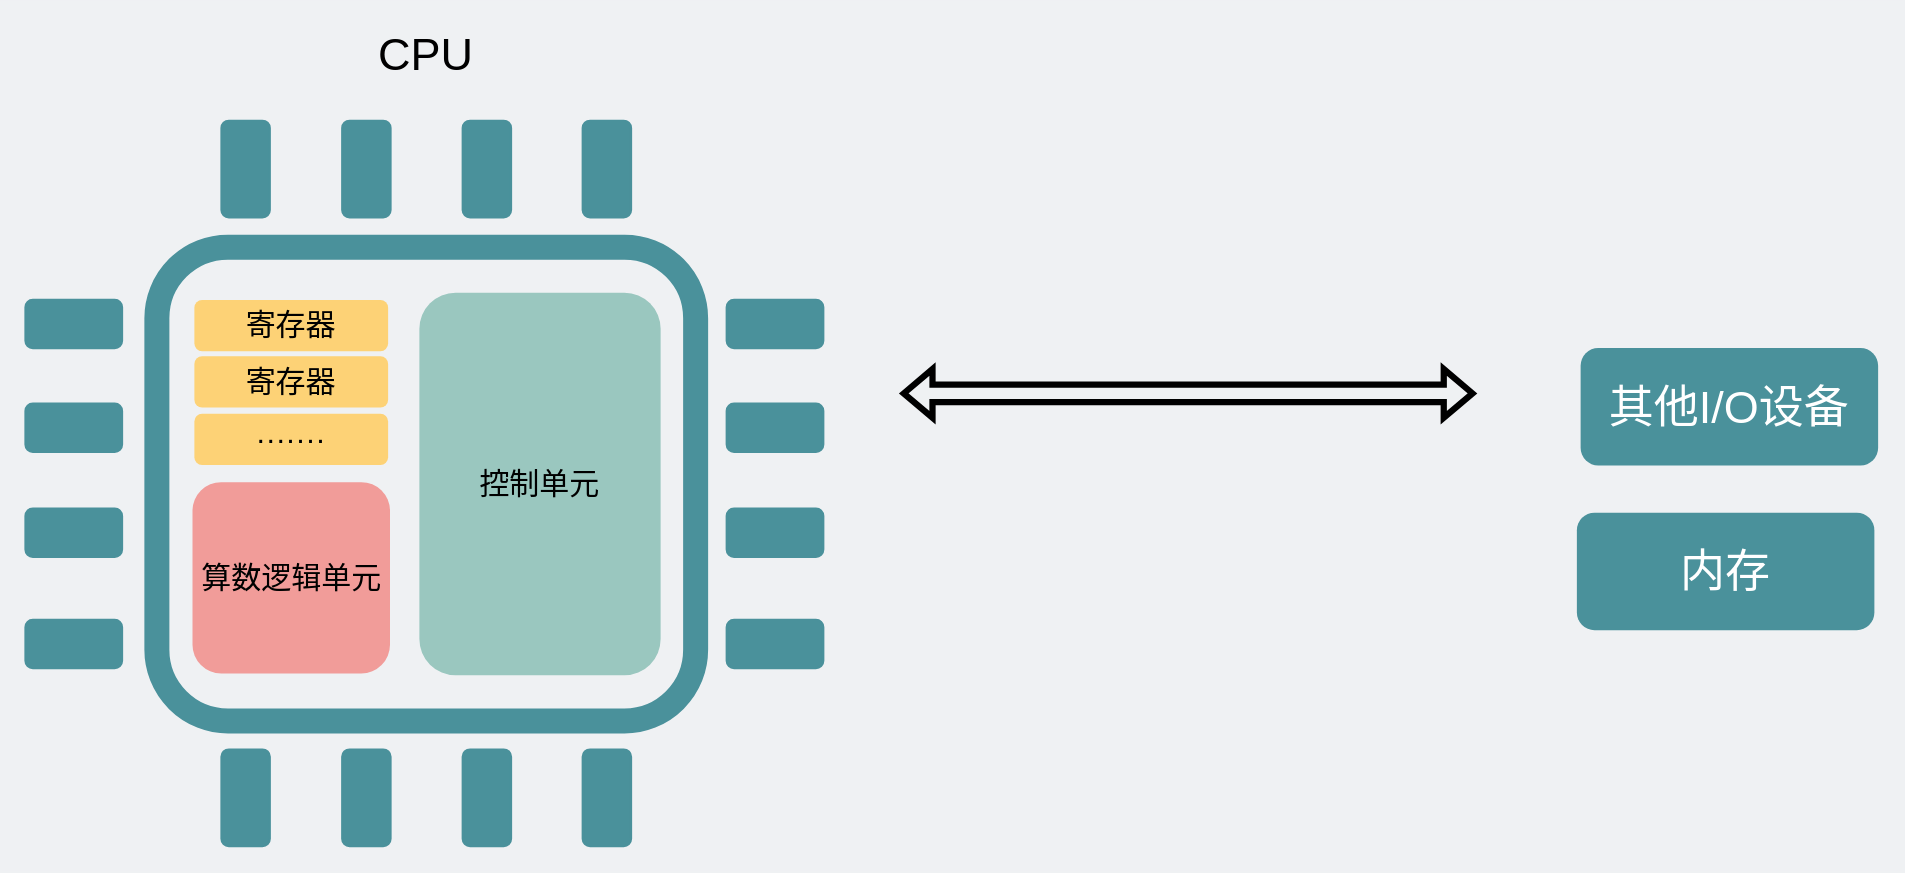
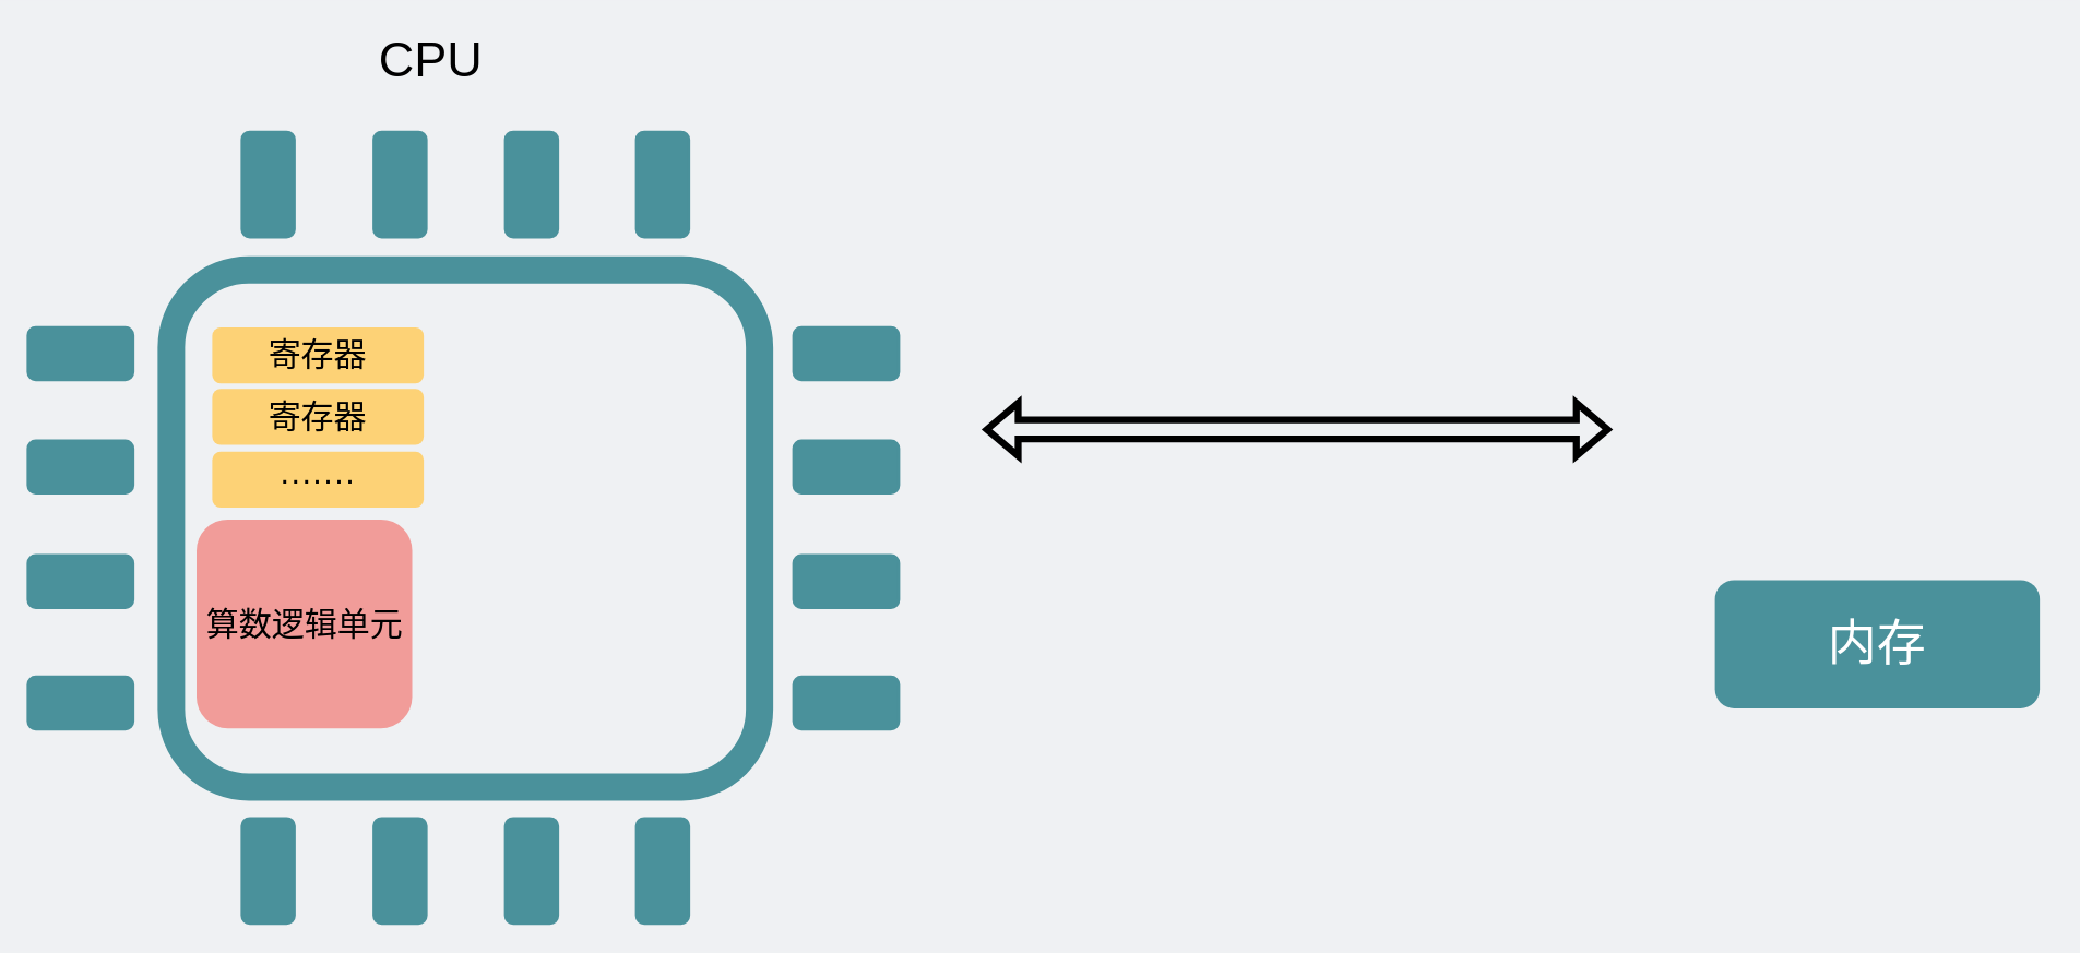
- <mxCell id="24" value="&lt;font style=&quot;font-size: 36px&quot; color=&quot;#000000&quot;&gt;CPU&lt;/font&gt;" style="text;html=1;strokeColor=none;fillColor=none;align=center;verticalAlign=middle;whiteSpace=wrap;rounded=0;fontSize=24;fontColor=#595959;" parent="1" vertex="1"><mxGeometry x="283" y="20" width="115" height="45" as="geometry" /></mxCell>
+ <mxCell id="24" value="&lt;font style=&quot;font-size: 36px&quot; color=&quot;#000000&quot;&gt;CPU&lt;/font&gt;" style="text;html=1;strokeColor=none;fillColor=none;align=center;verticalAlign=middle;whiteSpace=wrap;rounded=0;fontSize=24;fontColor=#595959;" parent="1" vertex="1"><mxGeometry x="258" y="20" width="115" height="45" as="geometry" /></mxCell>
- <mxCell id="26" value="&lt;font style=&quot;font-size: 36px&quot; color=&quot;#ffffff&quot;&gt;其他I/O设备&lt;/font&gt;" style="rounded=1;whiteSpace=wrap;html=1;strokeColor=none;fillColor=#4A919B;" parent="1" vertex="1"><mxGeometry x="1264" y="277.7" width="238" height="94" as="geometry" /></mxCell>
- <mxCell id="6" value="控制单元" style="rounded=1;whiteSpace=wrap;html=1;fillColor=#9AC7BF;strokeColor=none;fontSize=24;" parent="1" vertex="1"><mxGeometry x="335" y="233.5" width="193" height="306" as="geometry" /></mxCell>
- <mxCell id="25" value="&lt;font style=&quot;font-size: 36px&quot; color=&quot;#ffffff&quot;&gt;内存&lt;/font&gt;" style="rounded=1;whiteSpace=wrap;html=1;strokeColor=none;fillColor=#4A919B;" parent="1" vertex="1"><mxGeometry x="1261" y="409.4" width="238" height="94" as="geometry" /></mxCell>
+ <mxCell id="25" value="&lt;font style=&quot;font-size: 36px&quot; color=&quot;#ffffff&quot;&gt;内存&lt;/font&gt;" style="rounded=1;whiteSpace=wrap;html=1;strokeColor=none;fillColor=#4A919B;" parent="1" vertex="1"><mxGeometry x="1256" y="424.4" width="238" height="94" as="geometry" /></mxCell>
- <mxCell id="7" value="算数逻辑单元" style="rounded=1;whiteSpace=wrap;html=1;fillColor=#F19C99;strokeColor=none;fontSize=24;" parent="1" vertex="1"><mxGeometry x="153.5" y="385" width="158" height="153" as="geometry" /></mxCell>
+ <mxCell id="7" value="算数逻辑单元" style="rounded=1;whiteSpace=wrap;html=1;fillColor=#F19C99;strokeColor=none;fontSize=24;" parent="1" vertex="1"><mxGeometry x="143.5" y="380" width="158" height="153" as="geometry" /></mxCell>
